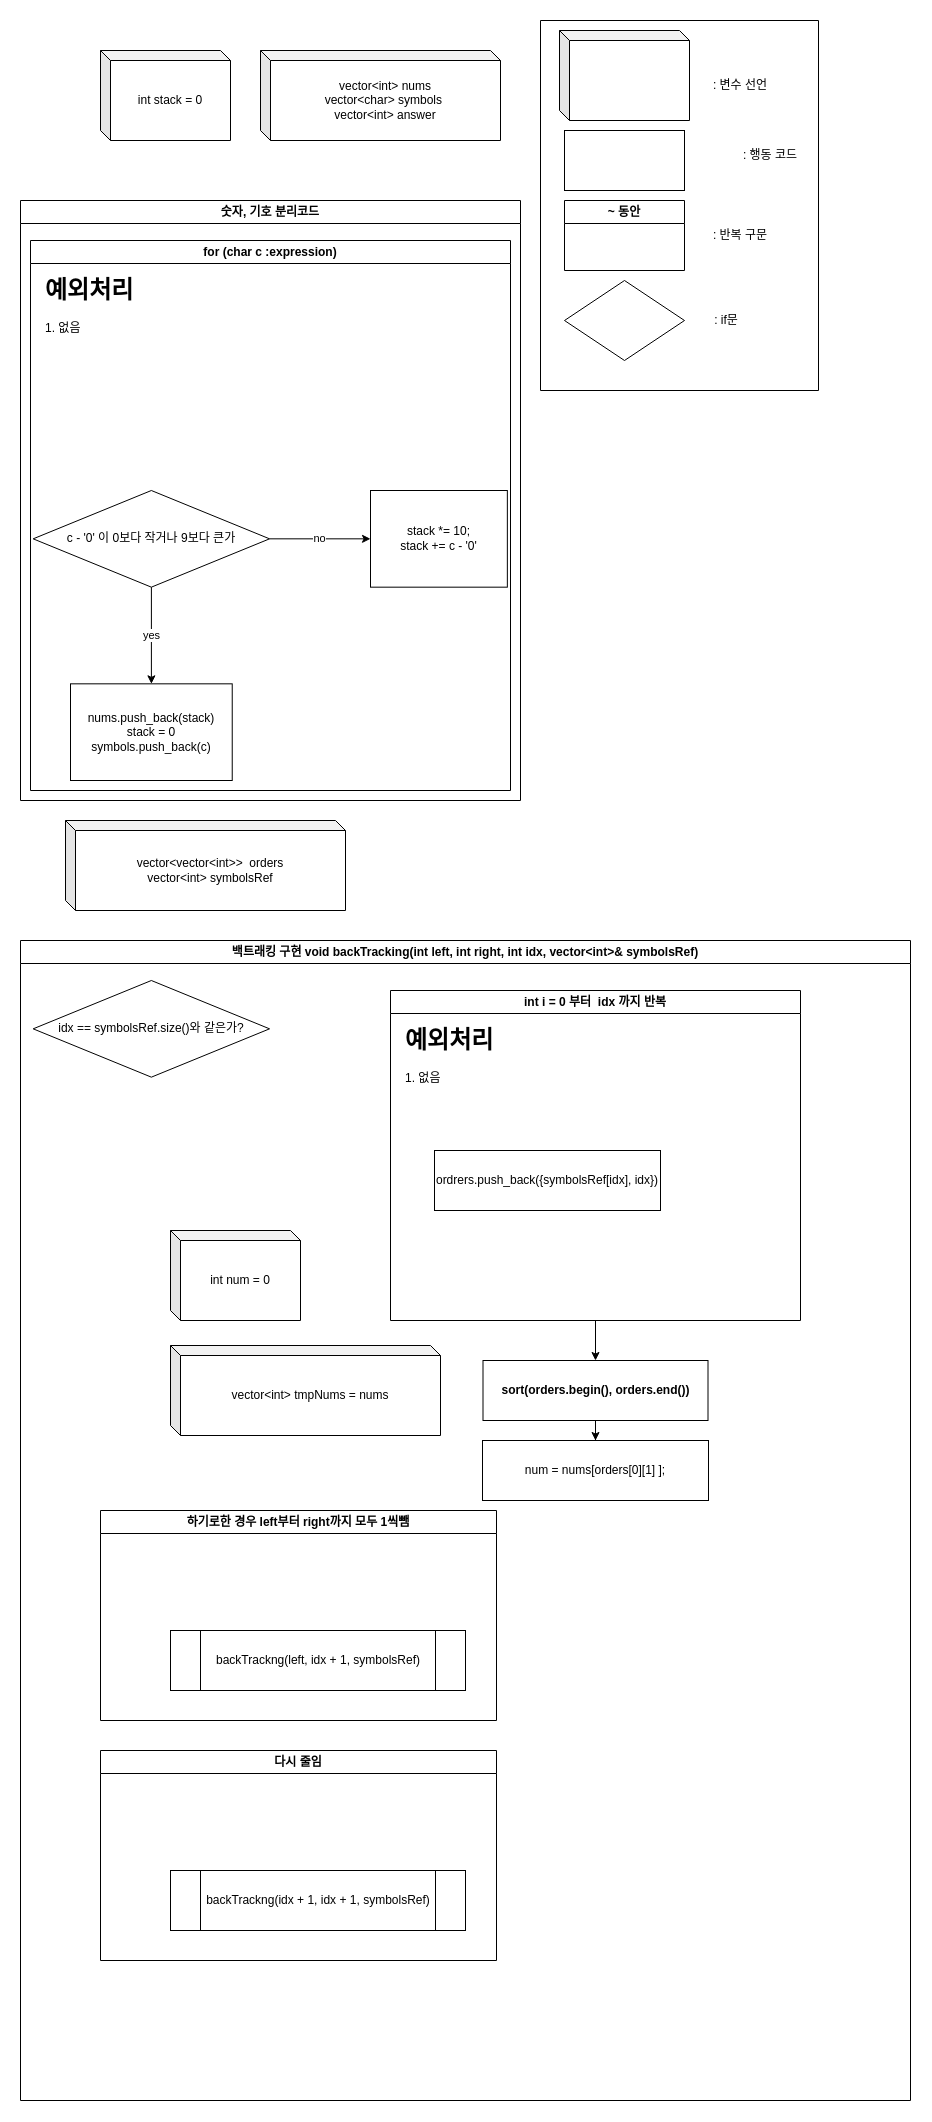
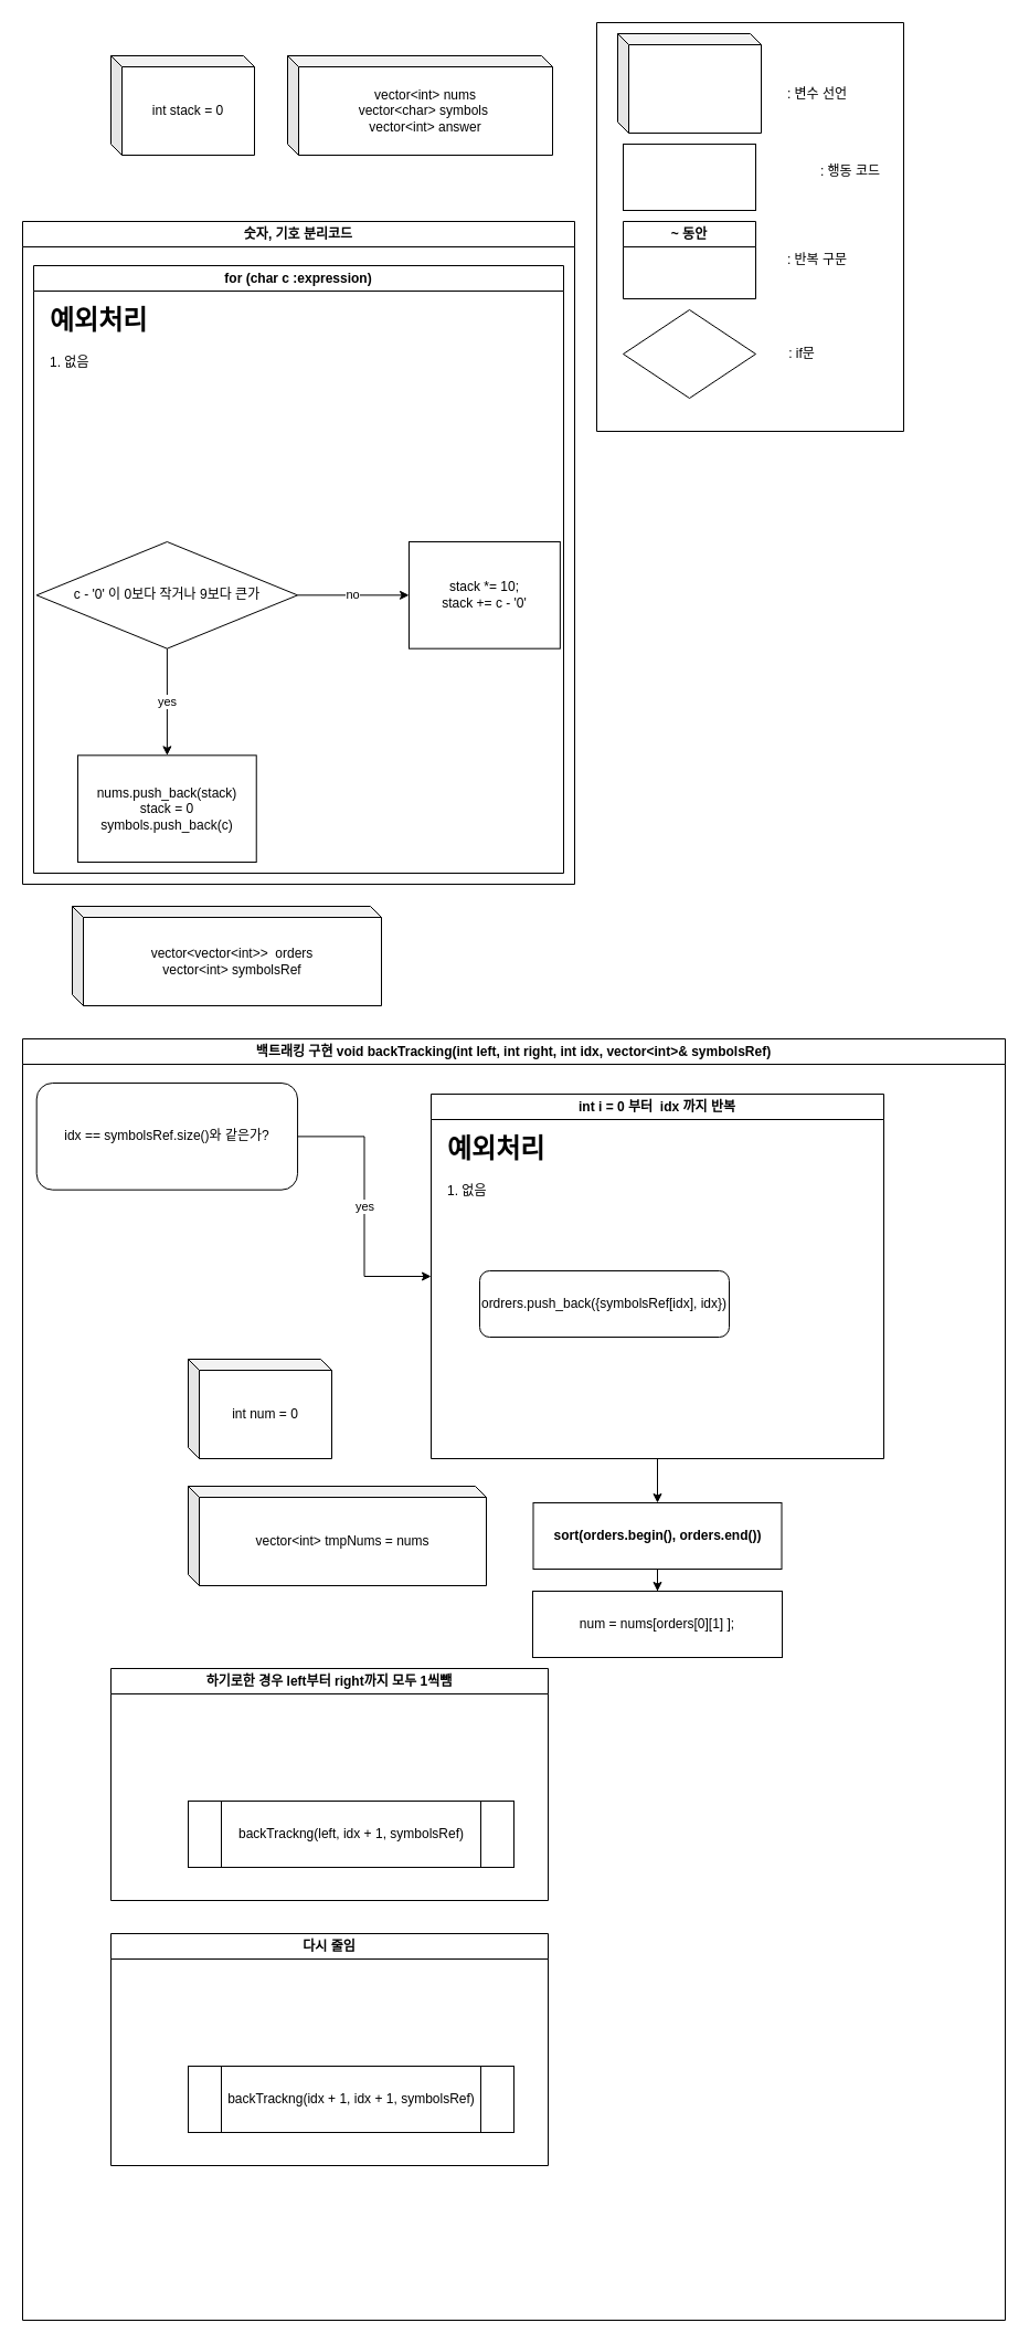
- <mxCell id="22" value="idx == symbolsRef.size()와 같은가?" style="rhombus;whiteSpace=wrap;html=1;" vertex="1" parent="21"><mxGeometry x="12.678" y="40" width="236.373" height="96.667" as="geometry" /></mxCell>
+ <mxCell id="22" value="idx == symbolsRef.size()와 같은가?" style="whiteSpace=wrap;html=1;rounded=1;" vertex="1" parent="21"><mxGeometry x="12.678" y="40" width="236.373" height="96.667" as="geometry" /></mxCell>
+ <mxCell id="23" value="yes" style="edgeStyle=orthogonalEdgeStyle;rounded=0;orthogonalLoop=1;jettySize=auto;html=1;" edge="1" parent="21" source="22" target="25"><mxGeometry relative="1" as="geometry"><mxPoint x="356" y="88.333" as="targetPoint" /></mxGeometry></mxCell>
- <mxCell id="27" value="ordrers.push_back({symbolsRef[idx], idx})" style="rounded=0;whiteSpace=wrap;html=1;" vertex="1" parent="25"><mxGeometry x="44" y="160" width="226" height="60" as="geometry" /></mxCell>
+ <mxCell id="27" value="ordrers.push_back({symbolsRef[idx], idx})" style="whiteSpace=wrap;html=1;rounded=1;" vertex="1" parent="25"><mxGeometry x="44" y="160" width="226" height="60" as="geometry" /></mxCell>
